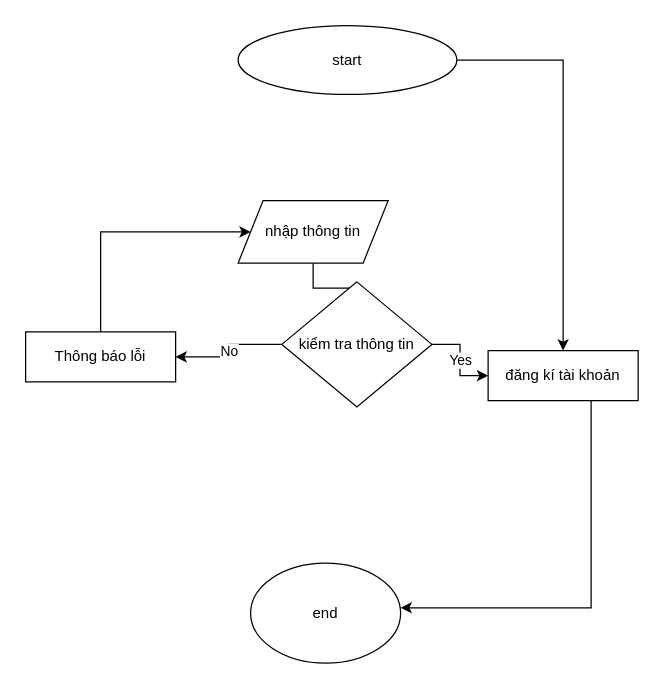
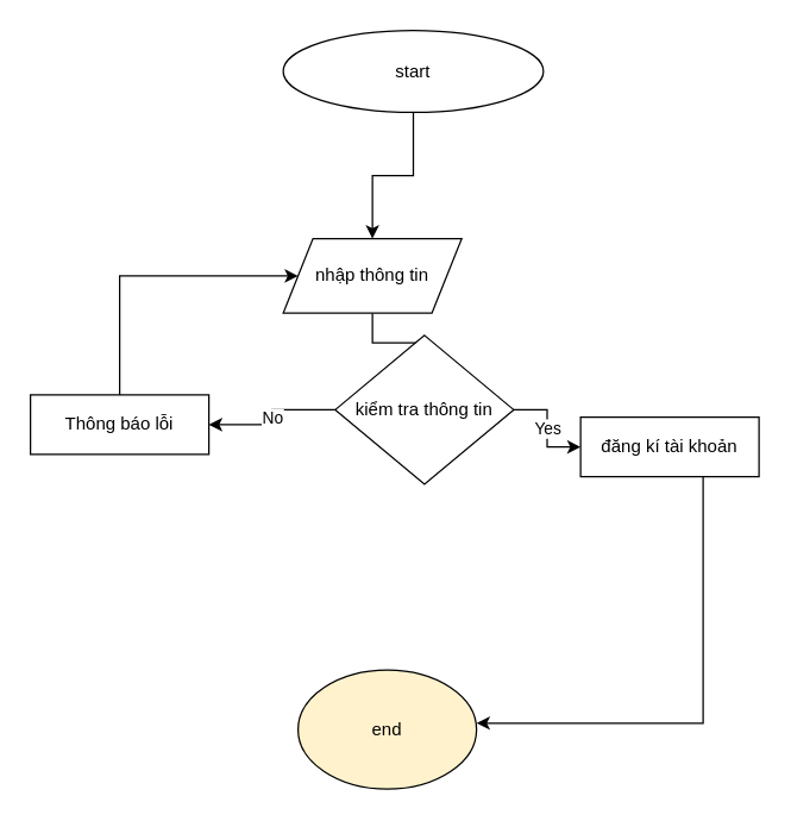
- <mxCell id="2" value="" style="edgeStyle=orthogonalEdgeStyle;rounded=0;orthogonalLoop=1;jettySize=auto;html=1;" edge="1" parent="1" source="3" target="10"><mxGeometry relative="1" as="geometry" /></mxCell>
+ <mxCell id="2" value="" style="edgeStyle=orthogonalEdgeStyle;rounded=0;orthogonalLoop=1;jettySize=auto;html=1;" edge="1" parent="1" source="3" target="5"><mxGeometry relative="1" as="geometry" /></mxCell>
- <mxCell id="13" value="end" style="ellipse;whiteSpace=wrap;html=1;" vertex="1" parent="1"><mxGeometry x="200" y="450" width="120" height="80" as="geometry" /></mxCell>
+ <mxCell id="13" value="end" style="ellipse;whiteSpace=wrap;html=1;fillColor=#fff2cc;" vertex="1" parent="1"><mxGeometry x="200" y="450" width="120" height="80" as="geometry" /></mxCell>
